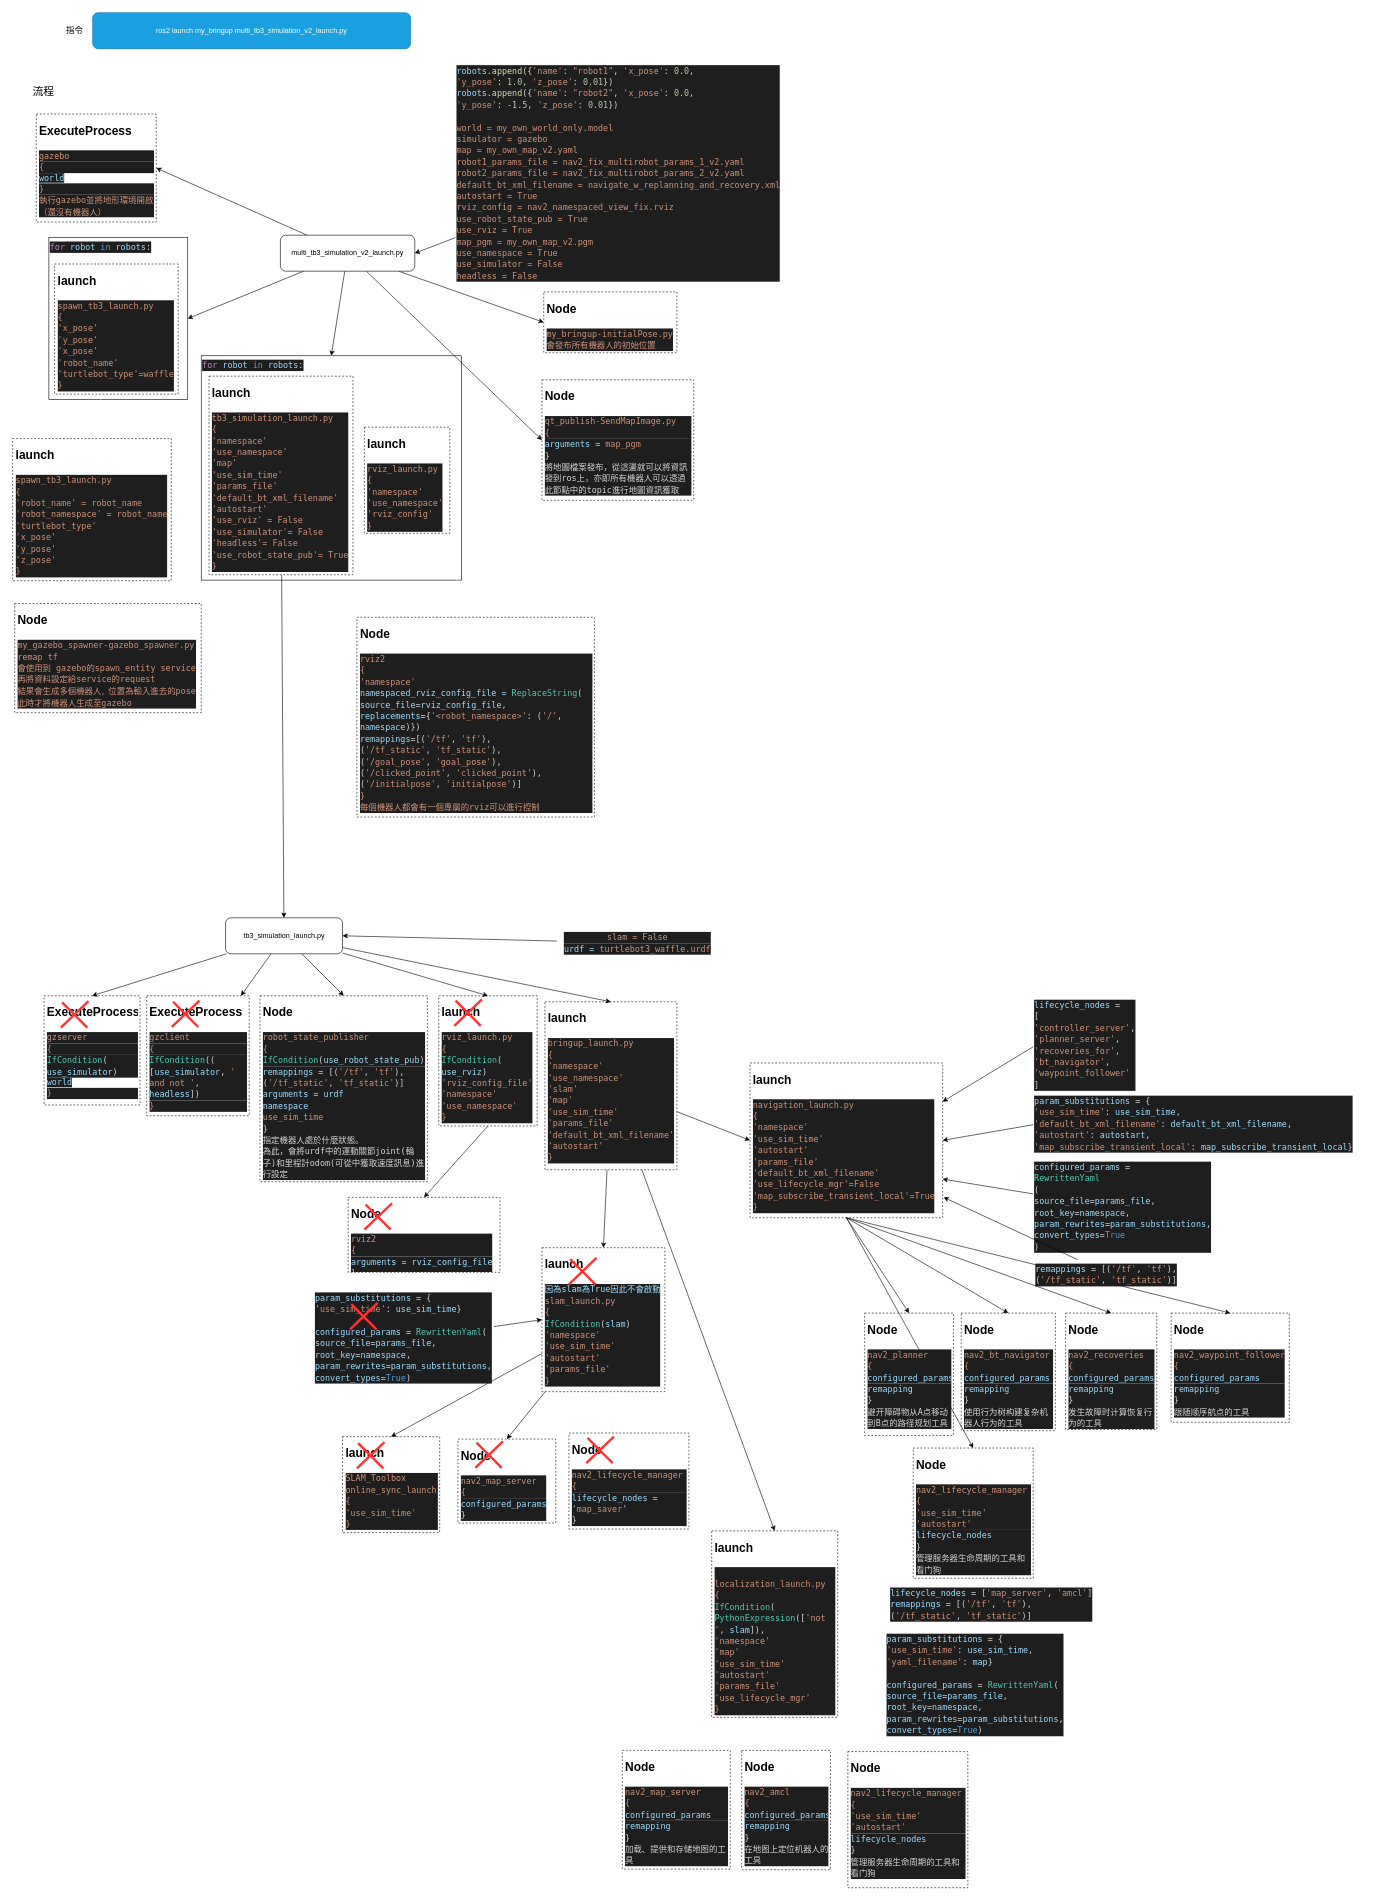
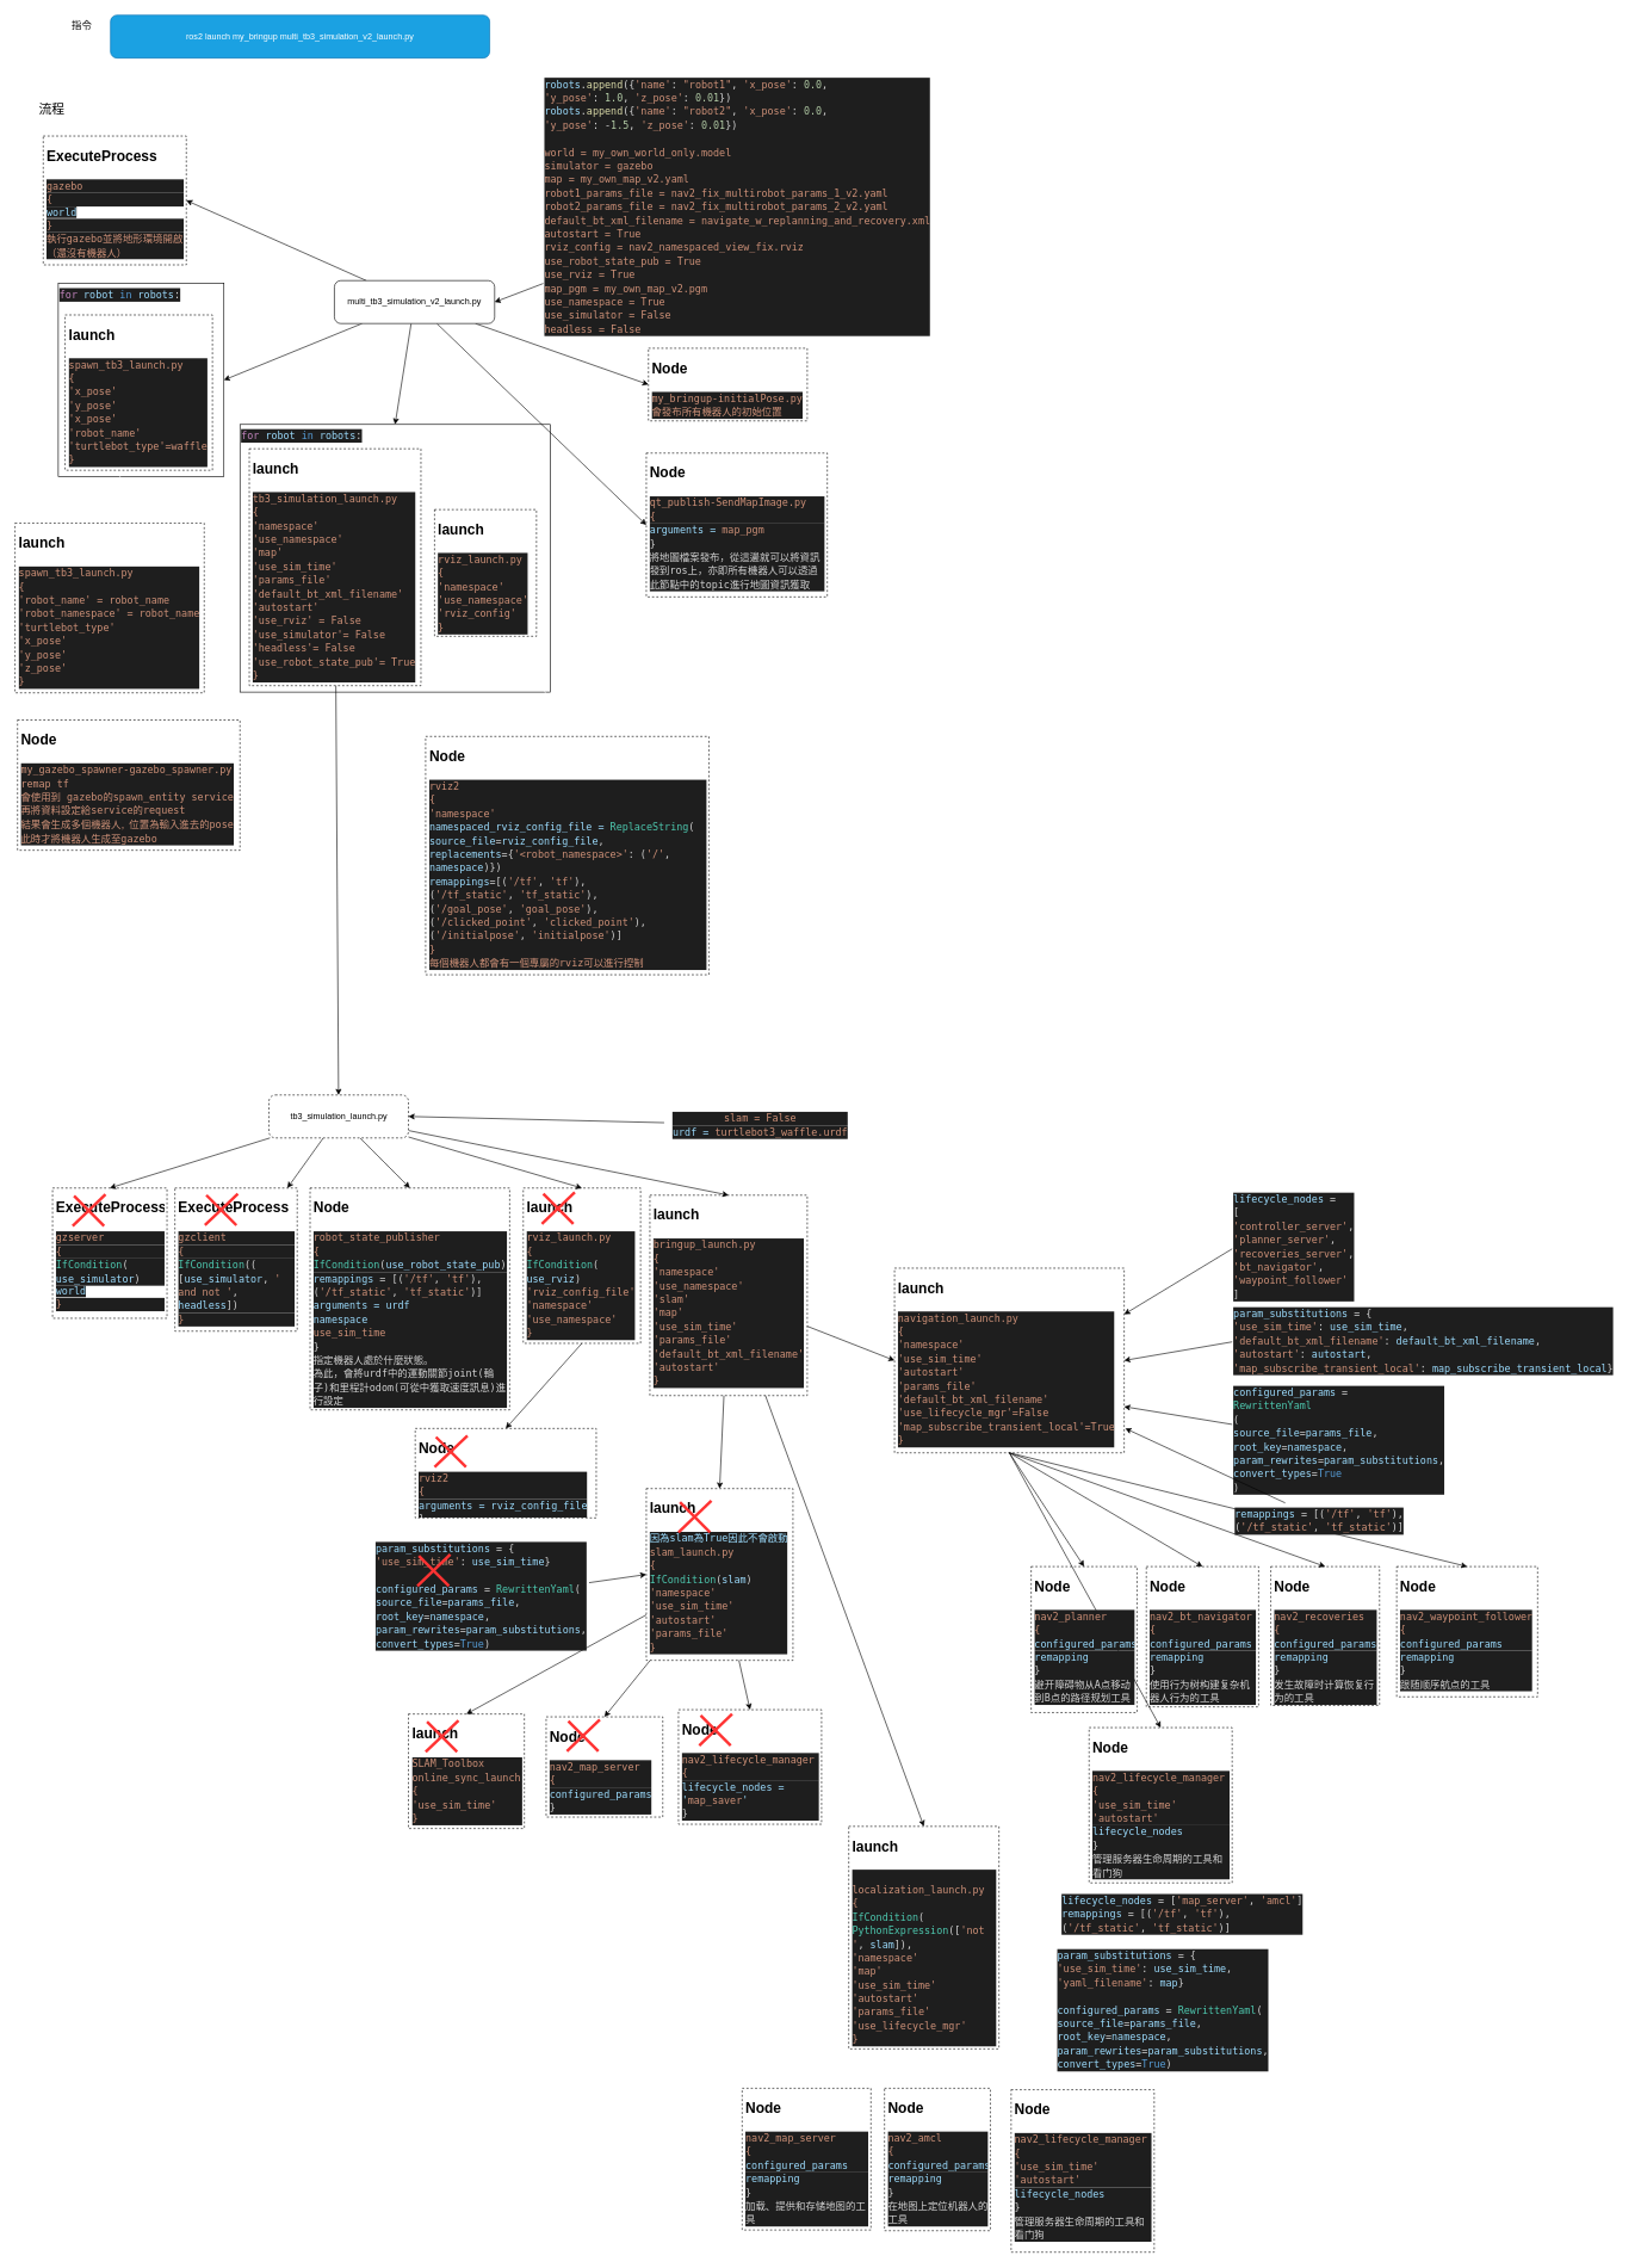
- <mxCell id="9" value="&lt;font style=&quot;font-size: 14px&quot;&gt;指令&lt;/font&gt;" style="text;html=1;strokeColor=none;fillColor=none;align=center;verticalAlign=middle;whiteSpace=wrap;rounded=0;" parent="1" vertex="1"><mxGeometry x="94" y="35" width="60" height="30" as="geometry" /></mxCell>
+ <mxCell id="9" value="&lt;font style=&quot;font-size: 14px&quot;&gt;指令&lt;/font&gt;" style="text;html=1;strokeColor=none;fillColor=none;align=center;verticalAlign=middle;whiteSpace=wrap;rounded=0;" parent="1" vertex="1"><mxGeometry x="84" y="20" width="60" height="30" as="geometry" /></mxCell>
- <mxCell id="8" value="tb3_simulation_launch.py" style="rounded=1;whiteSpace=wrap;html=1;" parent="1" vertex="1"><mxGeometry x="375.5" y="1529" width="195" height="60" as="geometry" /></mxCell>
+ <mxCell id="8" value="tb3_simulation_launch.py" style="rounded=1;whiteSpace=wrap;html=1;dashed=1;" parent="1" vertex="1"><mxGeometry x="375.5" y="1529" width="195" height="60" as="geometry" /></mxCell>
- <mxCell id="38" value="&lt;div style=&quot;color: rgb(212 , 212 , 212) ; background-color: rgb(30 , 30 , 30) ; font-family: &amp;#34;droid sans mono&amp;#34; , &amp;#34;monospace&amp;#34; , monospace ; font-weight: normal ; font-size: 14px ; line-height: 19px&quot;&gt;&lt;div&gt;&lt;span style=&quot;color: #9cdcfe&quot;&gt;lifecycle_nodes&lt;/span&gt;&lt;span style=&quot;color: #d4d4d4&quot;&gt; =&amp;nbsp;&lt;/span&gt;&lt;/div&gt;&lt;div&gt;&lt;span style=&quot;color: #d4d4d4&quot;&gt;[&lt;/span&gt;&lt;/div&gt;&lt;div&gt;&lt;span style=&quot;color: #ce9178&quot;&gt;'controller_server'&lt;/span&gt;&lt;span style=&quot;color: #d4d4d4&quot;&gt;,&lt;/span&gt;&lt;/div&gt;&lt;div&gt;&lt;span style=&quot;color: #d4d4d4&quot;&gt;                       &lt;/span&gt;&lt;span style=&quot;color: #ce9178&quot;&gt;'planner_server'&lt;/span&gt;&lt;span style=&quot;color: #d4d4d4&quot;&gt;,&lt;/span&gt;&lt;/div&gt;&lt;div&gt;&lt;span style=&quot;color: #d4d4d4&quot;&gt;                       &lt;/span&gt;&lt;span style=&quot;color: #ce9178&quot;&gt;'recoveries_for'&lt;/span&gt;&lt;span style=&quot;color: #d4d4d4&quot;&gt;,&lt;/span&gt;&lt;/div&gt;&lt;div&gt;&lt;span style=&quot;color: #d4d4d4&quot;&gt;                       &lt;/span&gt;&lt;span style=&quot;color: #ce9178&quot;&gt;'bt_navigator'&lt;/span&gt;&lt;span style=&quot;color: #d4d4d4&quot;&gt;,&lt;/span&gt;&lt;/div&gt;&lt;div&gt;&lt;span style=&quot;color: #d4d4d4&quot;&gt;                       &lt;/span&gt;&lt;span style=&quot;color: #ce9178&quot;&gt;'waypoint_follower'&lt;/span&gt;&lt;/div&gt;&lt;div&gt;&lt;span style=&quot;color: #d4d4d4&quot;&gt;]&lt;/span&gt;&lt;/div&gt;&lt;/div&gt;" style="text;whiteSpace=wrap;html=1;fontSize=20;" parent="1" vertex="1"><mxGeometry x="1722" y="1659" width="180" height="170" as="geometry" /></mxCell>
+ <mxCell id="38" value="&lt;div style=&quot;color: rgb(212 , 212 , 212) ; background-color: rgb(30 , 30 , 30) ; font-family: &amp;#34;droid sans mono&amp;#34; , &amp;#34;monospace&amp;#34; , monospace ; font-weight: normal ; font-size: 14px ; line-height: 19px&quot;&gt;&lt;div&gt;&lt;span style=&quot;color: #9cdcfe&quot;&gt;lifecycle_nodes&lt;/span&gt;&lt;span style=&quot;color: #d4d4d4&quot;&gt; =&amp;nbsp;&lt;/span&gt;&lt;/div&gt;&lt;div&gt;&lt;span style=&quot;color: #d4d4d4&quot;&gt;[&lt;/span&gt;&lt;/div&gt;&lt;div&gt;&lt;span style=&quot;color: #ce9178&quot;&gt;'controller_server'&lt;/span&gt;&lt;span style=&quot;color: #d4d4d4&quot;&gt;,&lt;/span&gt;&lt;/div&gt;&lt;div&gt;&lt;span style=&quot;color: #d4d4d4&quot;&gt;                       &lt;/span&gt;&lt;span style=&quot;color: #ce9178&quot;&gt;'planner_server'&lt;/span&gt;&lt;span style=&quot;color: #d4d4d4&quot;&gt;,&lt;/span&gt;&lt;/div&gt;&lt;div&gt;&lt;span style=&quot;color: #d4d4d4&quot;&gt;                       &lt;/span&gt;&lt;span style=&quot;color: #ce9178&quot;&gt;'recoveries_server'&lt;/span&gt;&lt;span style=&quot;color: #d4d4d4&quot;&gt;,&lt;/span&gt;&lt;/div&gt;&lt;div&gt;&lt;span style=&quot;color: #d4d4d4&quot;&gt;                       &lt;/span&gt;&lt;span style=&quot;color: #ce9178&quot;&gt;'bt_navigator'&lt;/span&gt;&lt;span style=&quot;color: #d4d4d4&quot;&gt;,&lt;/span&gt;&lt;/div&gt;&lt;div&gt;&lt;span style=&quot;color: #d4d4d4&quot;&gt;                       &lt;/span&gt;&lt;span style=&quot;color: #ce9178&quot;&gt;'waypoint_follower'&lt;/span&gt;&lt;/div&gt;&lt;div&gt;&lt;span style=&quot;color: #d4d4d4&quot;&gt;]&lt;/span&gt;&lt;/div&gt;&lt;/div&gt;" style="text;whiteSpace=wrap;html=1;fontSize=20;" parent="1" vertex="1"><mxGeometry x="1722" y="1659" width="180" height="170" as="geometry" /></mxCell>
+ <mxCell id="23" style="edgeStyle=none;html=1;entryX=0.5;entryY=0;entryDx=0;entryDy=0;fontSize=20;" parent="1" source="25" target="46" edge="1"><mxGeometry relative="1" as="geometry" /></mxCell>
